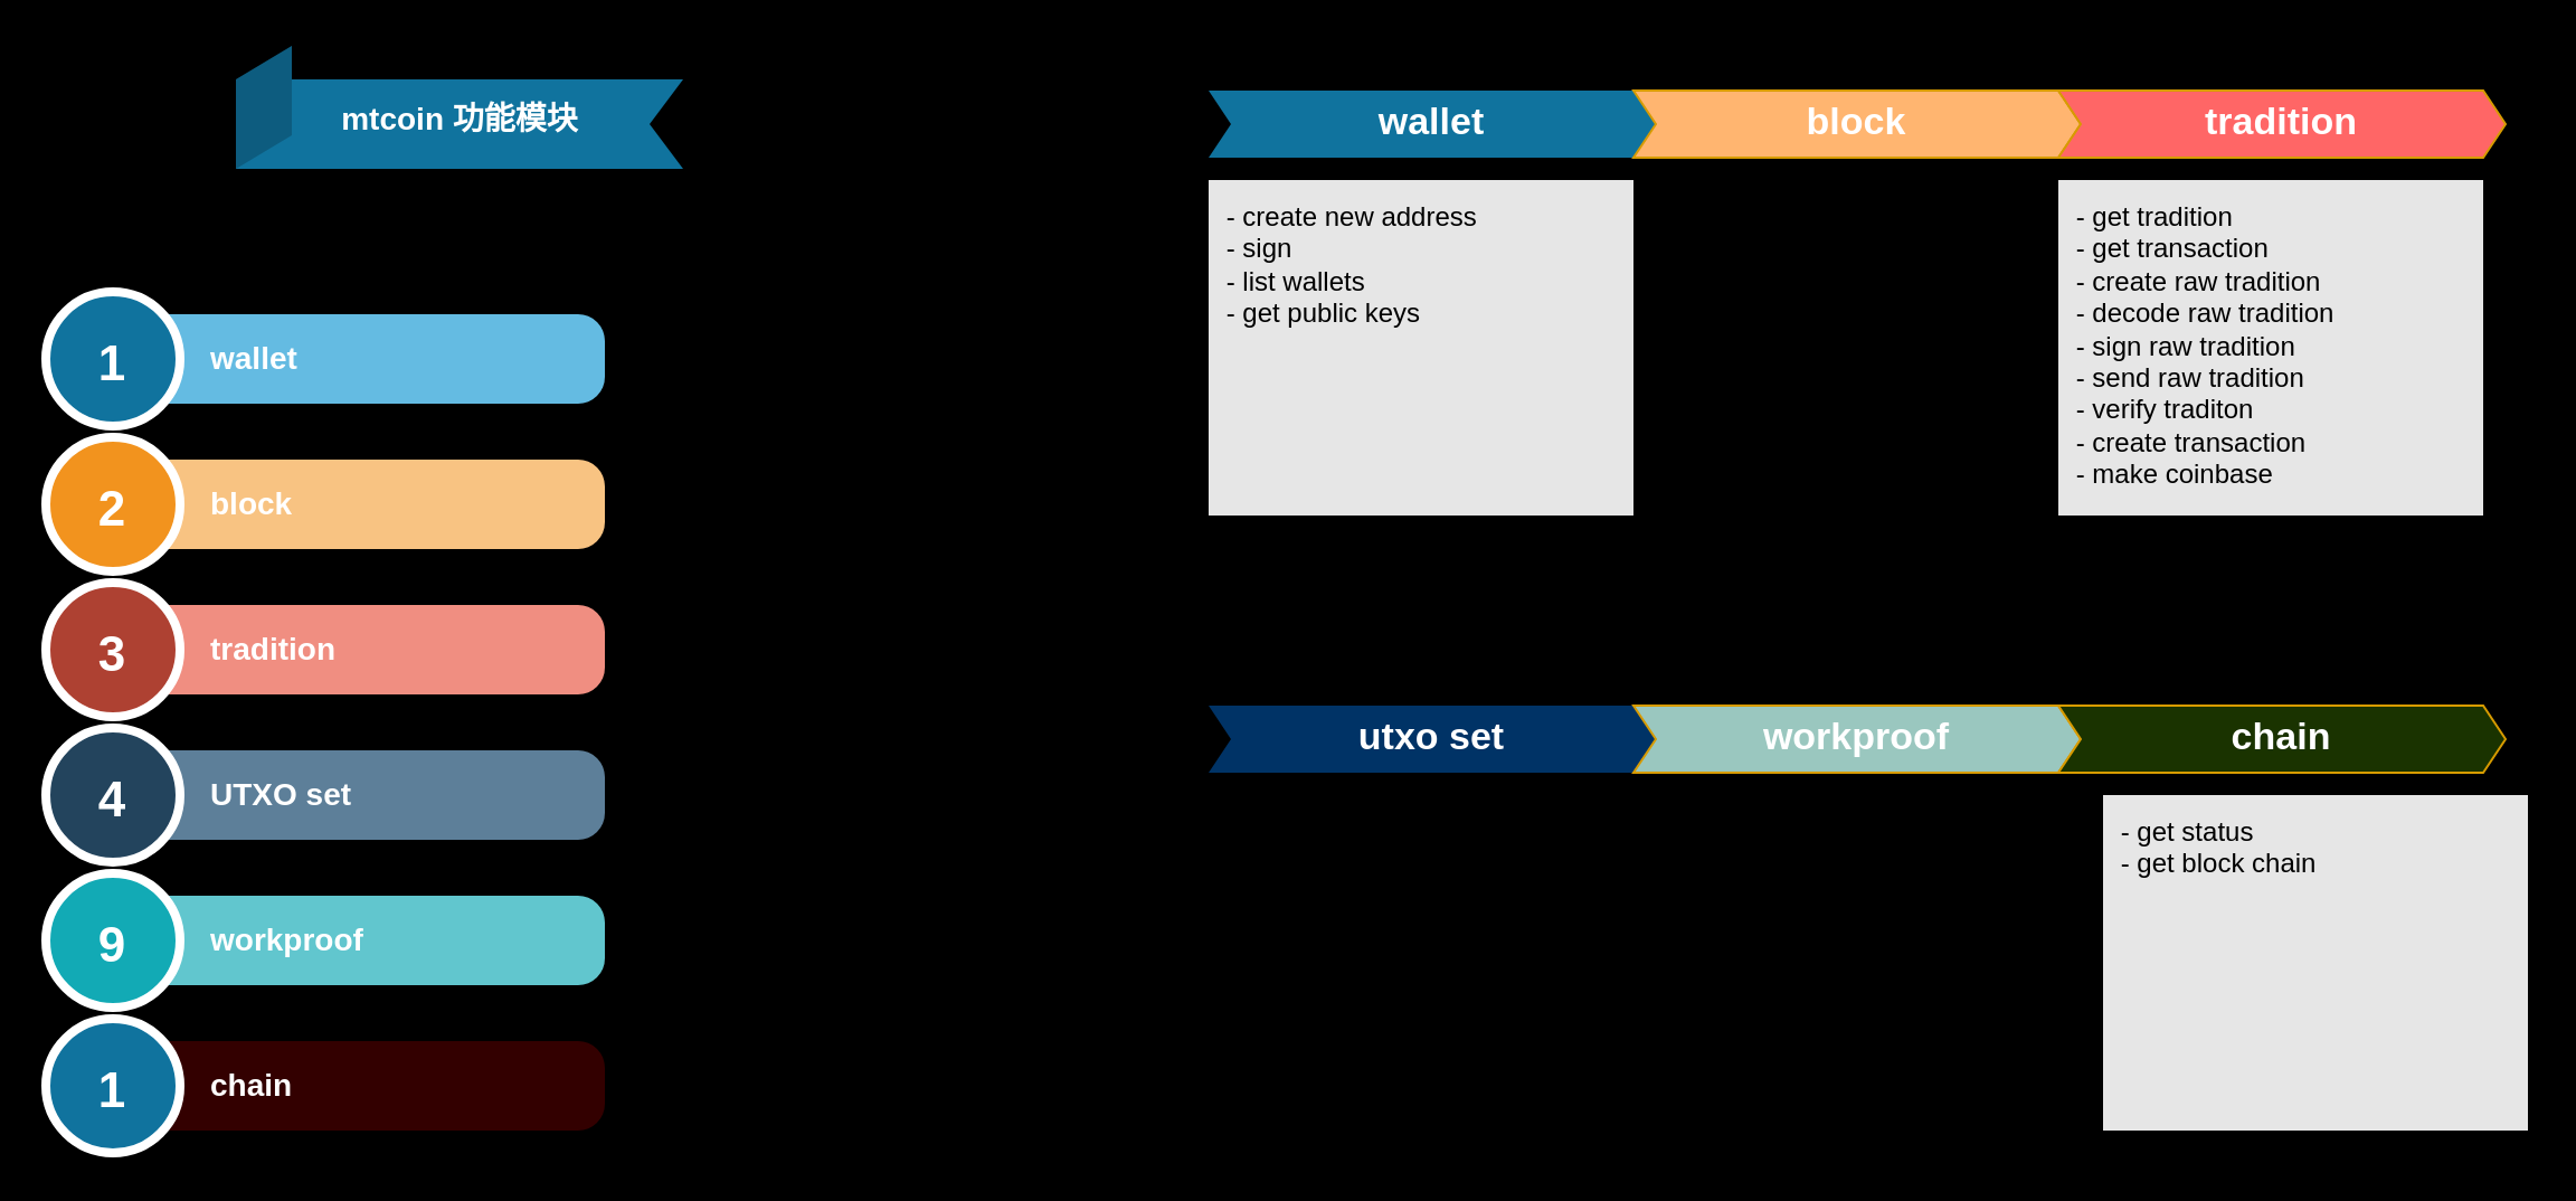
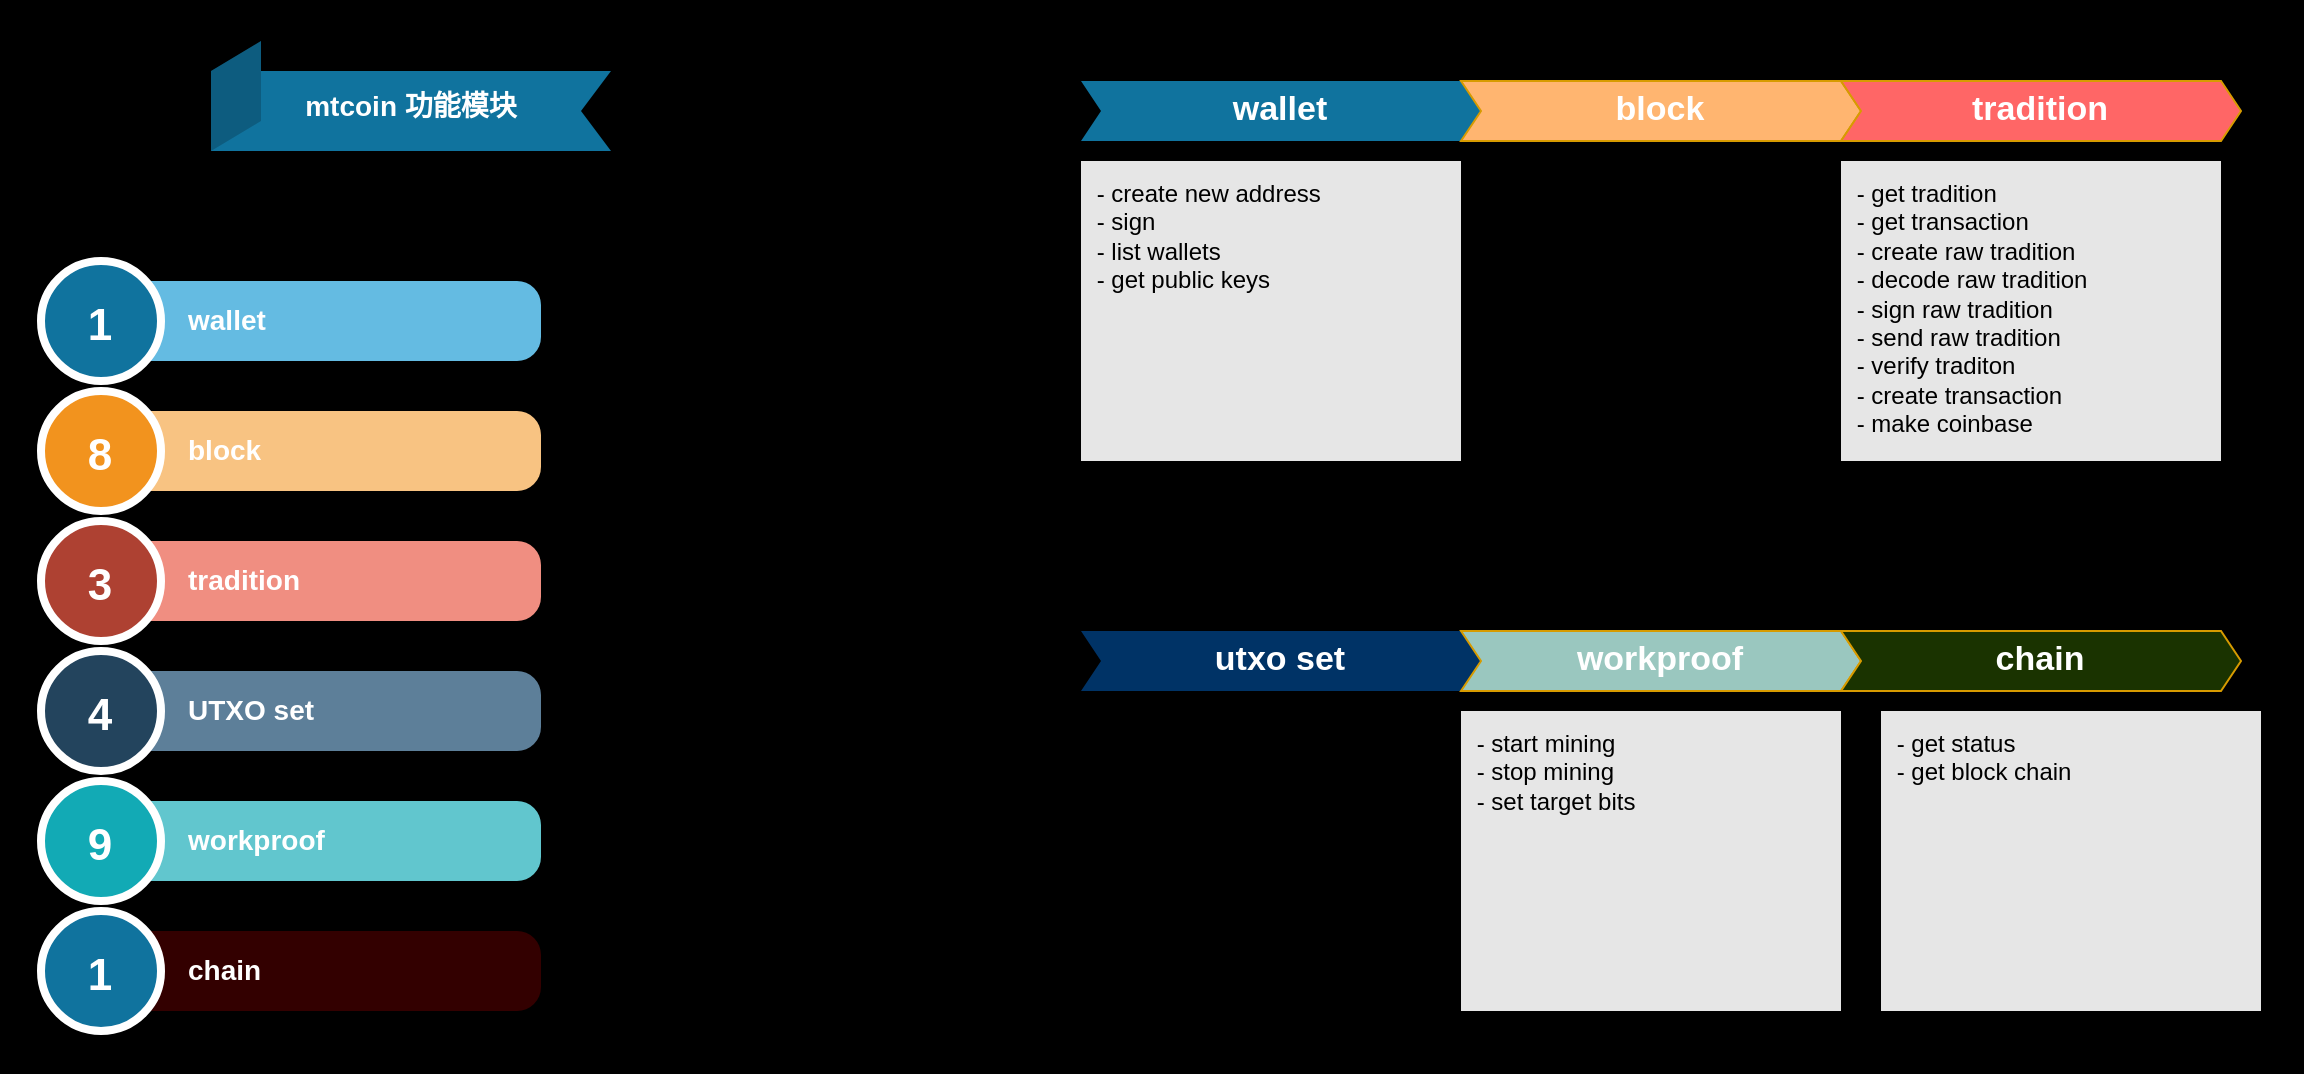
- <mxCell id="5" value="2" style="shape=ellipse;perimeter=ellipsePerimeter;fontSize=22;fontStyle=1;shadow=0;strokeColor=#ffffff;fillColor=#F2931E;strokeWidth=4;fontColor=#ffffff;align=center;" vertex="1" parent="1"><mxGeometry x="20" y="195" width="60" height="60" as="geometry" /></mxCell>
+ <mxCell id="5" value="8" style="shape=ellipse;perimeter=ellipsePerimeter;fontSize=22;fontStyle=1;shadow=0;strokeColor=#ffffff;fillColor=#F2931E;strokeWidth=4;fontColor=#ffffff;align=center;" vertex="1" parent="1"><mxGeometry x="20" y="195" width="60" height="60" as="geometry" /></mxCell>
+ <mxCell id="22" value="&amp;nbsp;- start mining&lt;br&gt;&amp;nbsp;- stop mining&lt;br&gt;&amp;nbsp;- set target bits" style="shape=rect;strokeColor=none;fontSize=12;html=1;whiteSpace=wrap;align=left;verticalAlign=top;spacing=5;fillColor=#E6E6E6;" vertex="1" parent="1"><mxGeometry x="730" y="355" width="190" height="150" as="geometry" /></mxCell>
